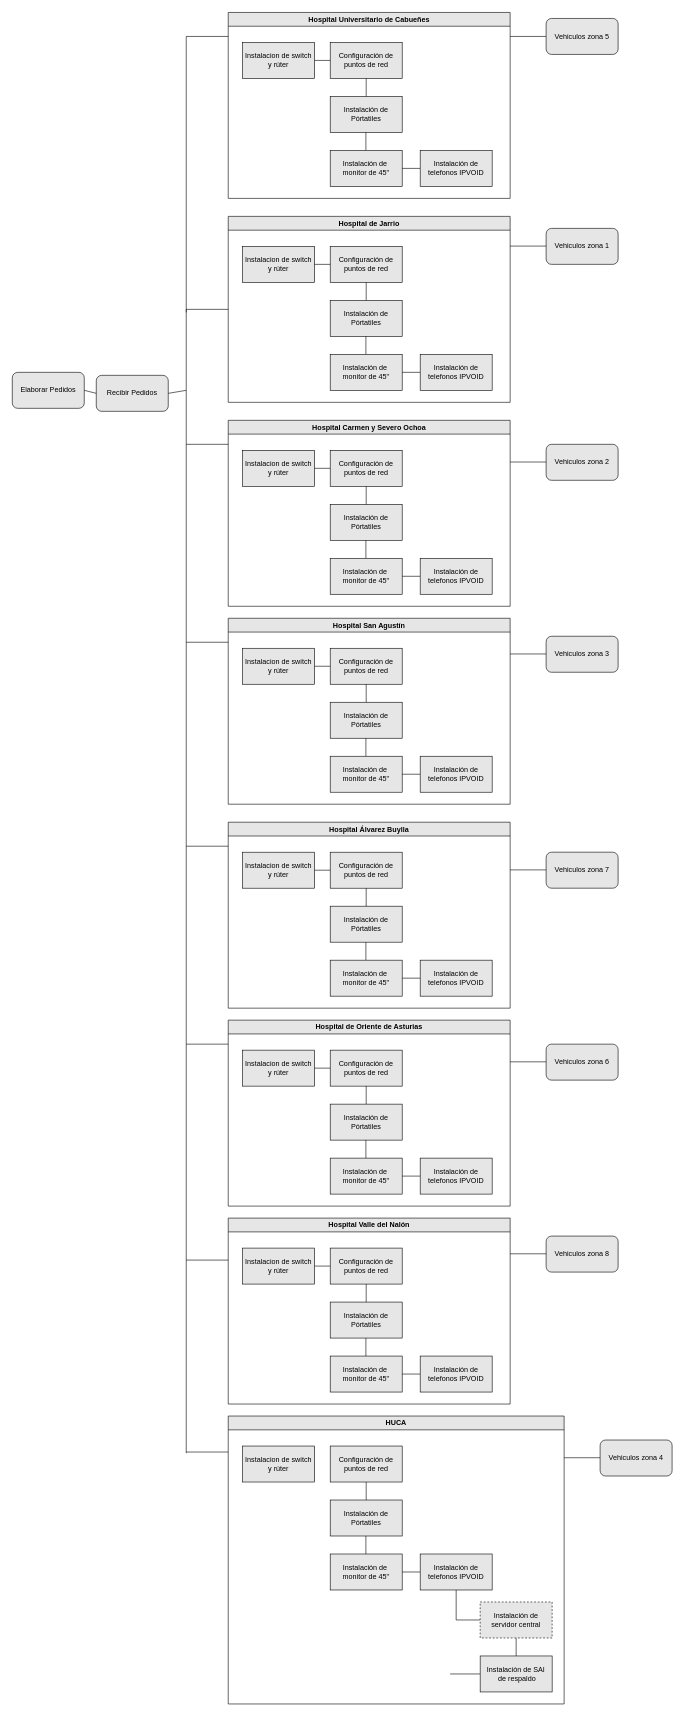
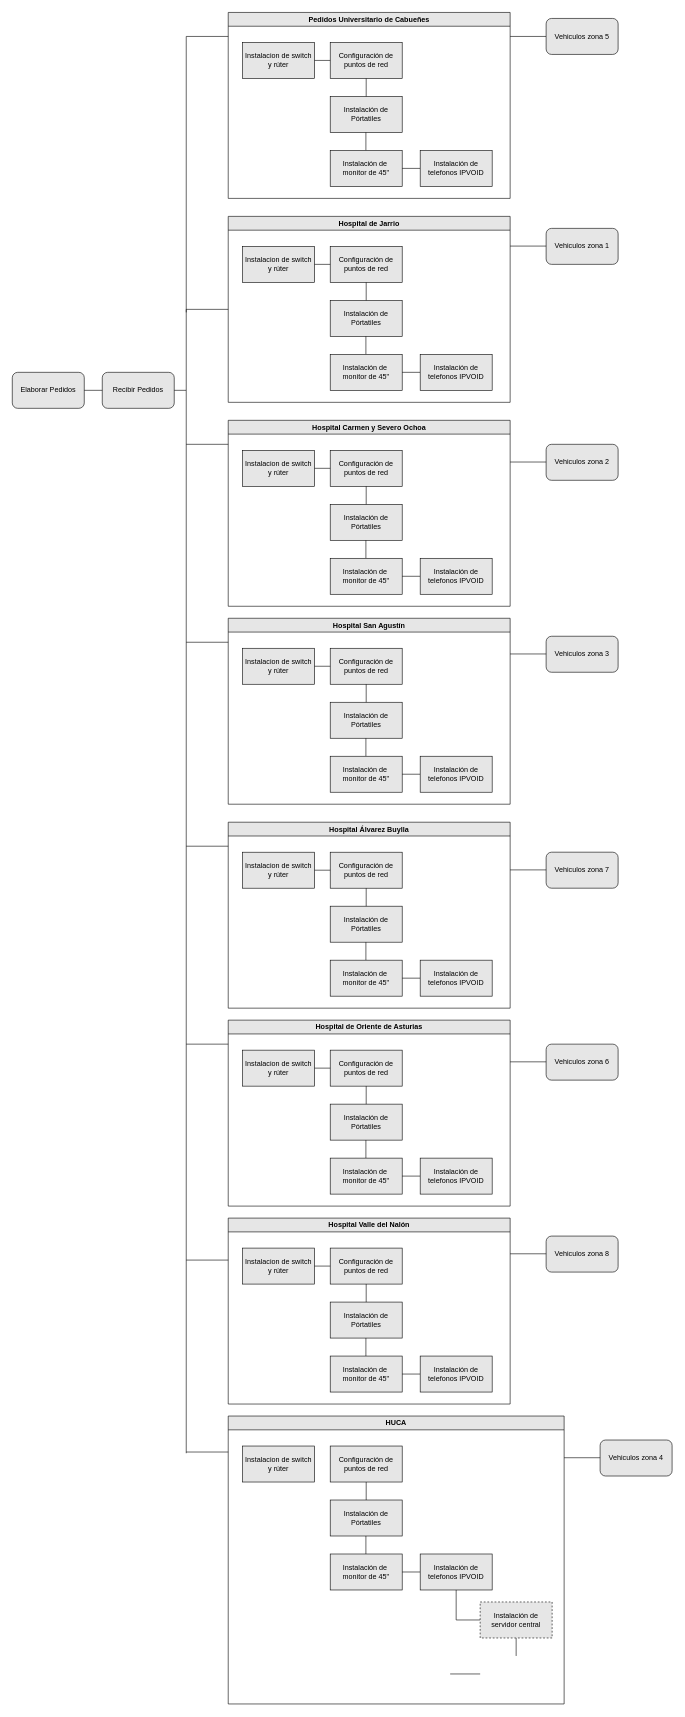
- <mxCell id="32" value="Hospital Universitario de Cabueñes" style="swimlane;whiteSpace=wrap;html=1;fillColor=#E6E6E6;" parent="1" vertex="1"><mxGeometry x="380" y="20" width="470" height="310" as="geometry"><mxRectangle x="270" y="100" width="140" height="30" as="alternateBounds" /></mxGeometry></mxCell>
+ <mxCell id="32" value="Pedidos Universitario de Cabueñes" style="swimlane;whiteSpace=wrap;html=1;fillColor=#E6E6E6;" parent="1" vertex="1"><mxGeometry x="380" y="20" width="470" height="310" as="geometry"><mxRectangle x="270" y="100" width="140" height="30" as="alternateBounds" /></mxGeometry></mxCell>
- <mxCell id="112" value="Recibir Pedidos" style="rounded=1;whiteSpace=wrap;html=1;fillColor=#E6E6E6;" parent="1" vertex="1"><mxGeometry x="160" y="625" width="120" height="60" as="geometry" /></mxCell>
+ <mxCell id="112" value="Recibir Pedidos" style="rounded=1;whiteSpace=wrap;html=1;fillColor=#E6E6E6;" parent="1" vertex="1"><mxGeometry x="170" y="620" width="120" height="60" as="geometry" /></mxCell>
- <mxCell id="84" value="Instalación de SAI&lt;div&gt;&amp;nbsp;de respaldo&lt;/div&gt;" style="rounded=0;whiteSpace=wrap;html=1;fillColor=#E6E6E6;" parent="72" vertex="1"><mxGeometry x="420" y="400" width="120" height="60" as="geometry" /></mxCell>
